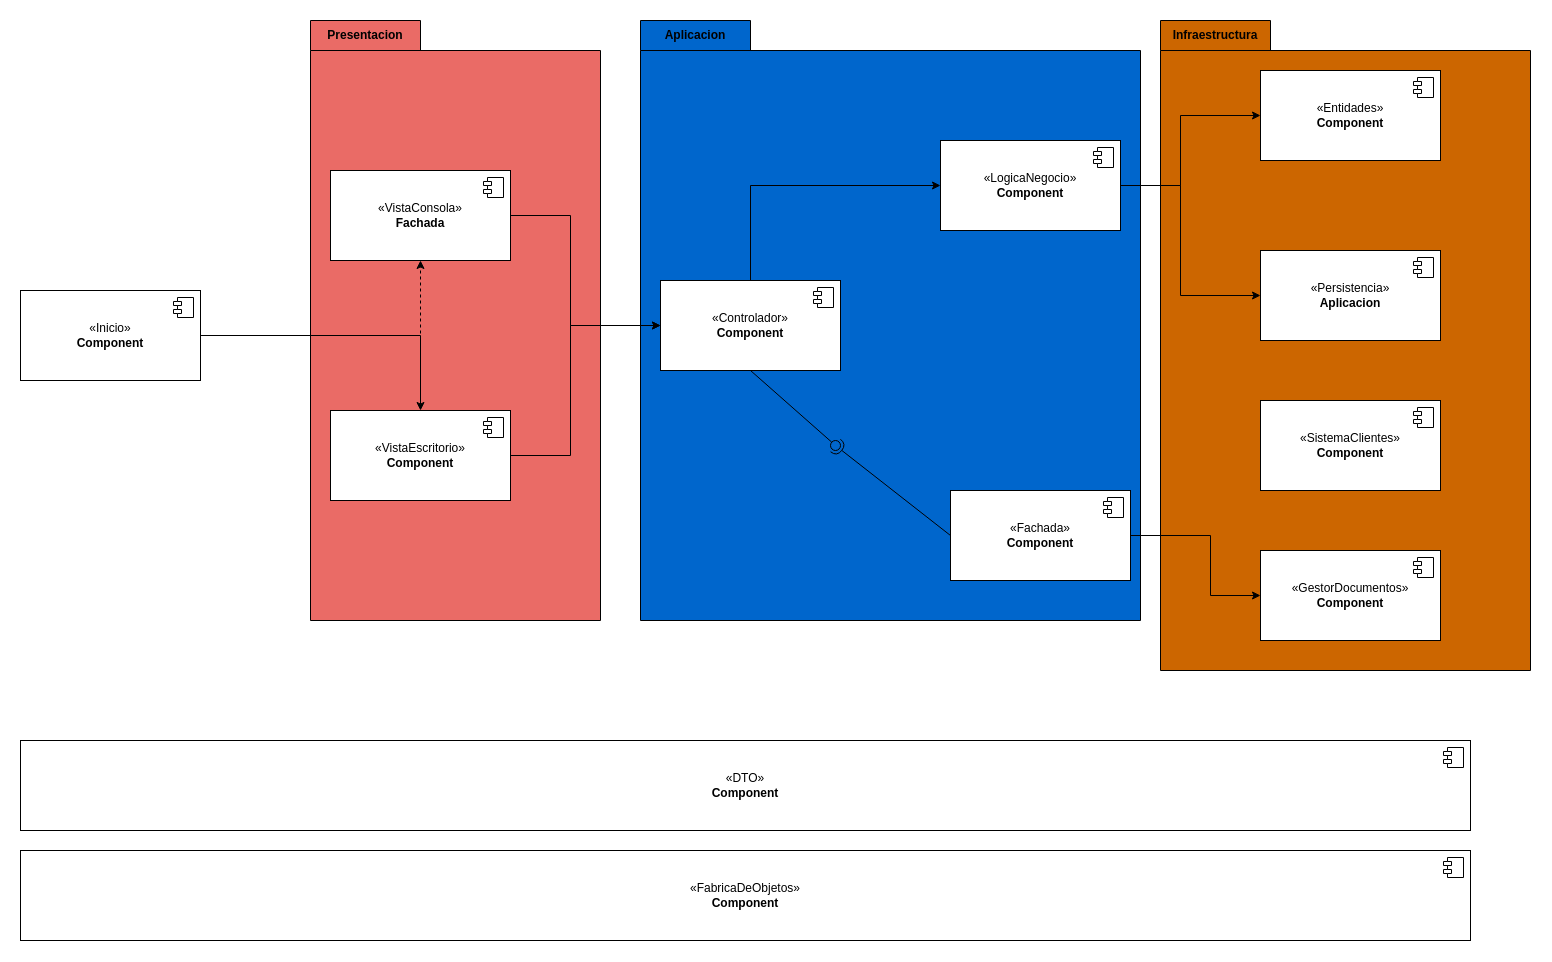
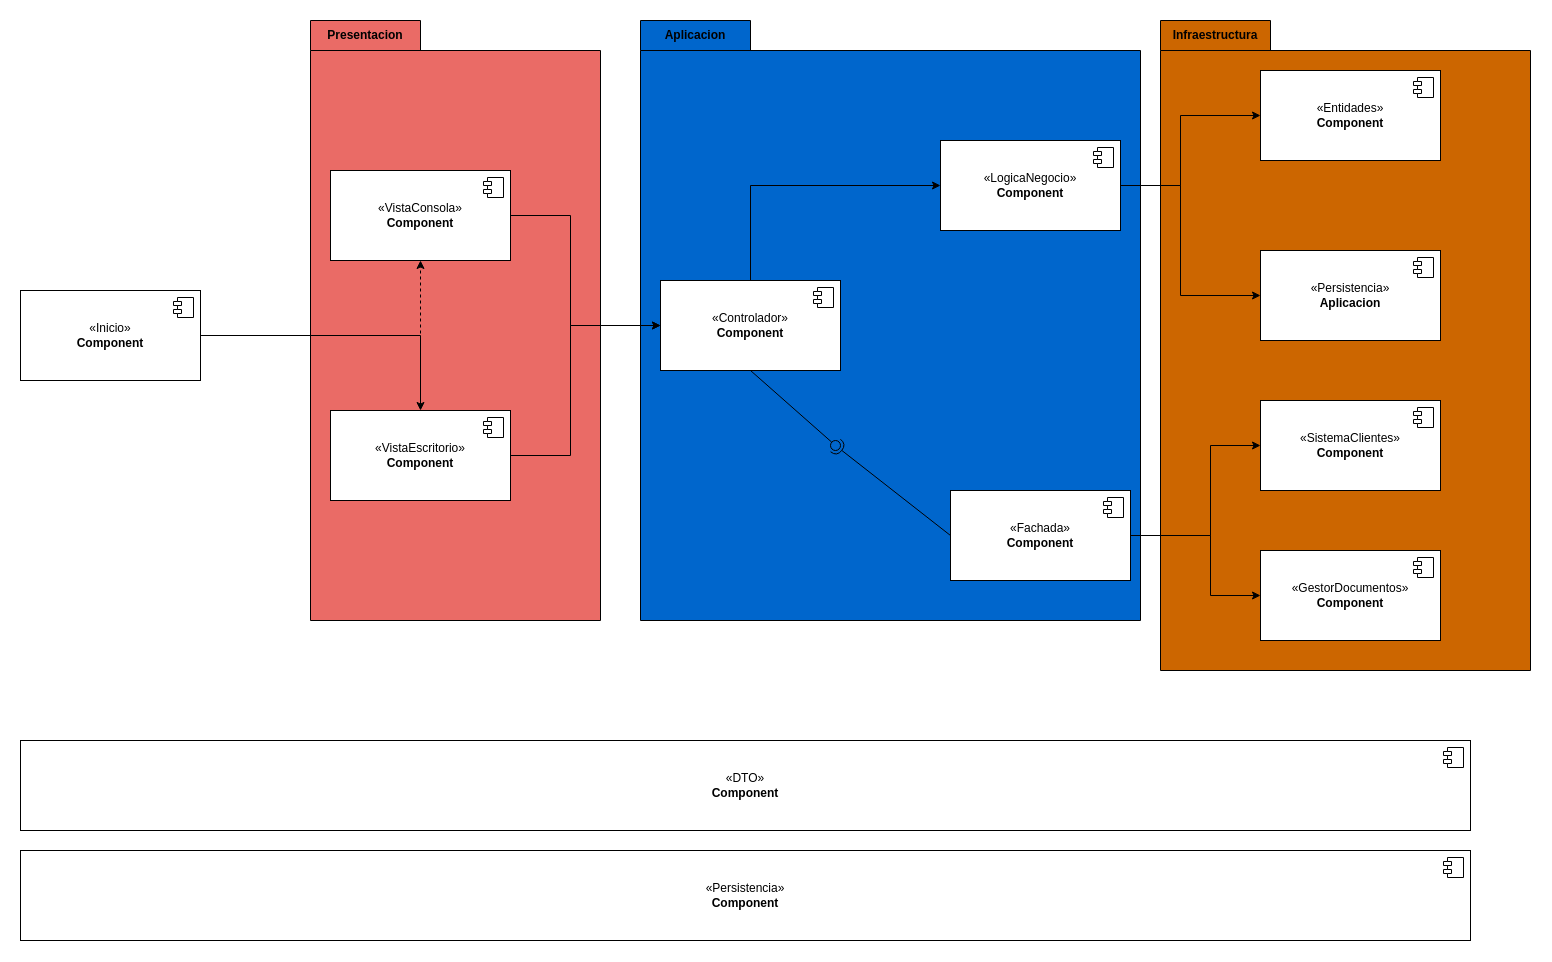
- <mxCell id="13" value="«VistaConsola»&lt;br&gt;&lt;b&gt;Fachada&lt;/b&gt;" style="html=1;dropTarget=0;whiteSpace=wrap;" vertex="1" parent="1"><mxGeometry x="330" y="170" width="180" height="90" as="geometry" /></mxCell>
+ <mxCell id="13" value="«VistaConsola»&lt;br&gt;&lt;b&gt;Component&lt;/b&gt;" style="html=1;dropTarget=0;whiteSpace=wrap;" vertex="1" parent="1"><mxGeometry x="330" y="170" width="180" height="90" as="geometry" /></mxCell>
+ <mxCell id="36" value="" style="endArrow=classic;html=1;rounded=0;entryX=0;entryY=0.5;entryDx=0;entryDy=0;exitX=1;exitY=0.5;exitDx=0;exitDy=0;" edge="1" parent="1" source="23" target="32"><mxGeometry width="50" height="50" relative="1" as="geometry"><mxPoint x="1120" y="520" as="sourcePoint" /><mxPoint x="1170" y="470" as="targetPoint" /><Array as="points"><mxPoint x="1210" y="535" /><mxPoint x="1210" y="445" /></Array></mxGeometry></mxCell>
- <mxCell id="42" value="«FabricaDeObjetos&lt;span style=&quot;background-color: initial;&quot;&gt;»&lt;/span&gt;&lt;div&gt;&lt;b&gt;Component&lt;/b&gt;&lt;/div&gt;" style="html=1;dropTarget=0;whiteSpace=wrap;" vertex="1" parent="1"><mxGeometry x="20" y="850" width="1450" height="90" as="geometry" /></mxCell>
+ <mxCell id="42" value="«Persistencia&lt;span style=&quot;background-color: initial;&quot;&gt;»&lt;/span&gt;&lt;div&gt;&lt;b&gt;Component&lt;/b&gt;&lt;/div&gt;" style="html=1;dropTarget=0;whiteSpace=wrap;" vertex="1" parent="1"><mxGeometry x="20" y="850" width="1450" height="90" as="geometry" /></mxCell>
